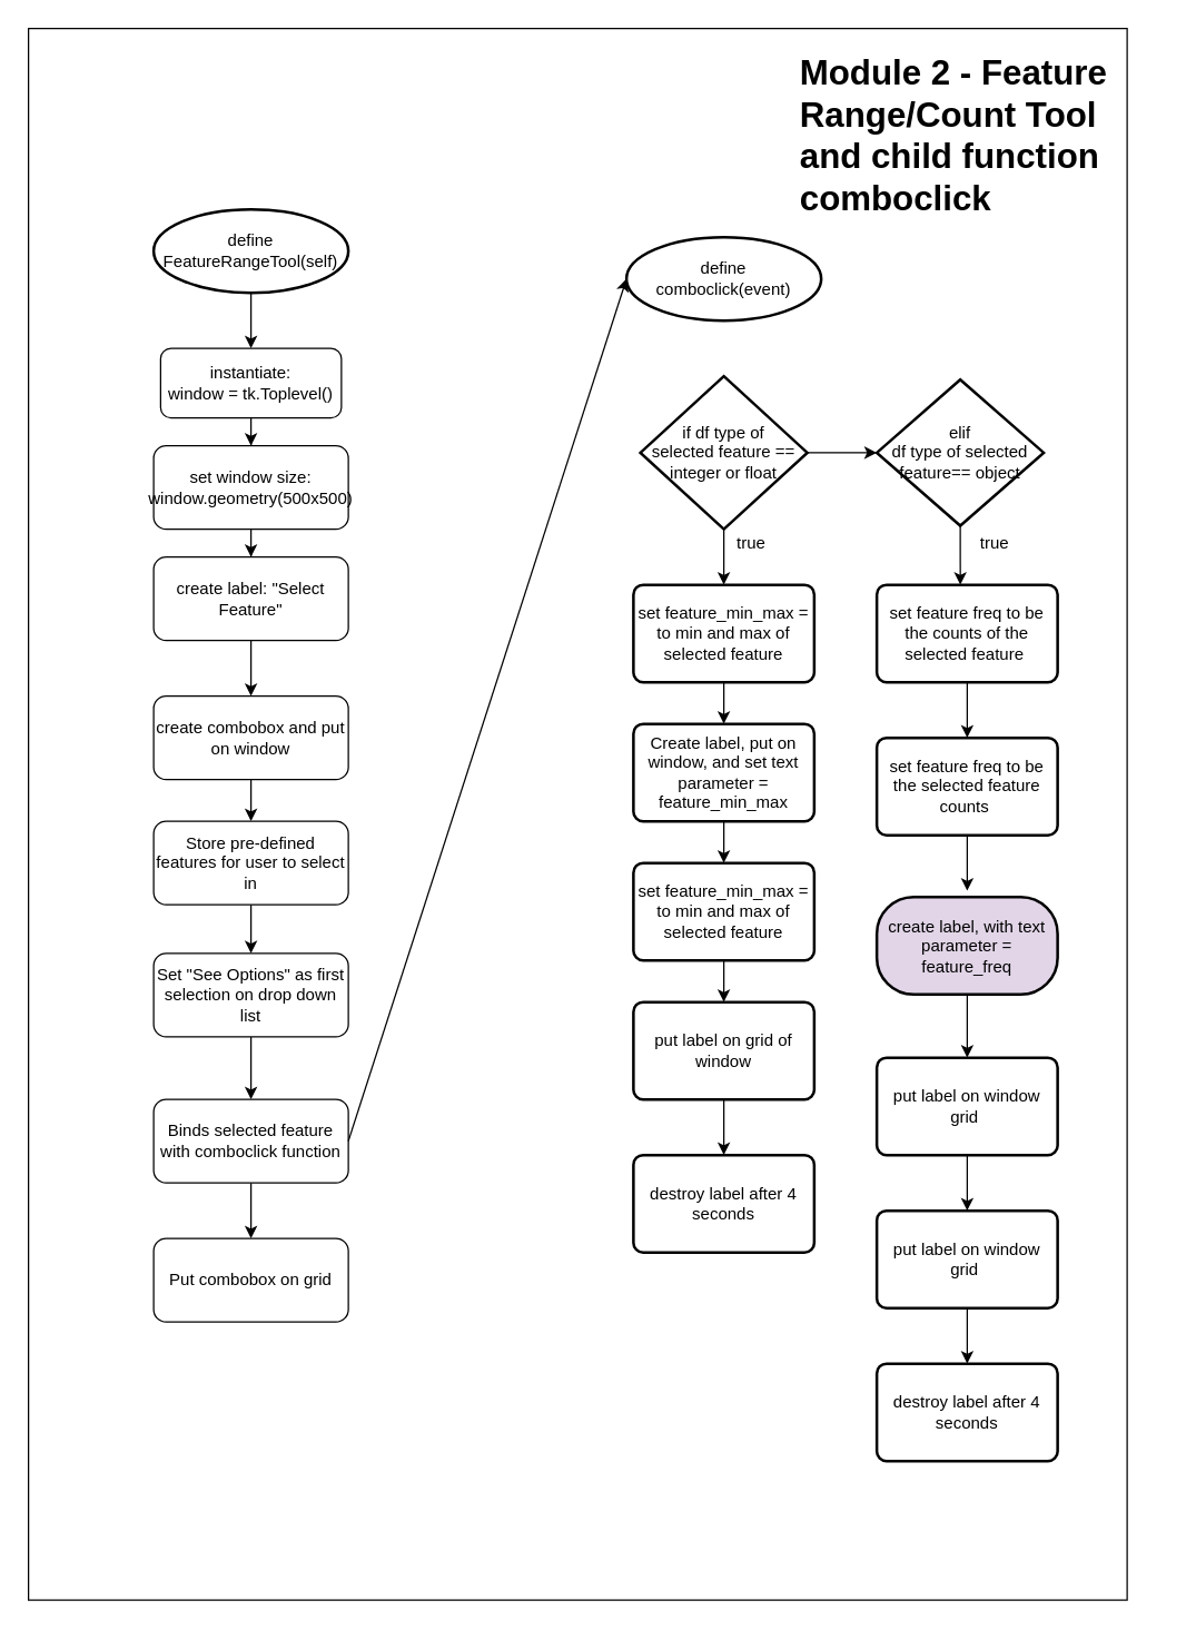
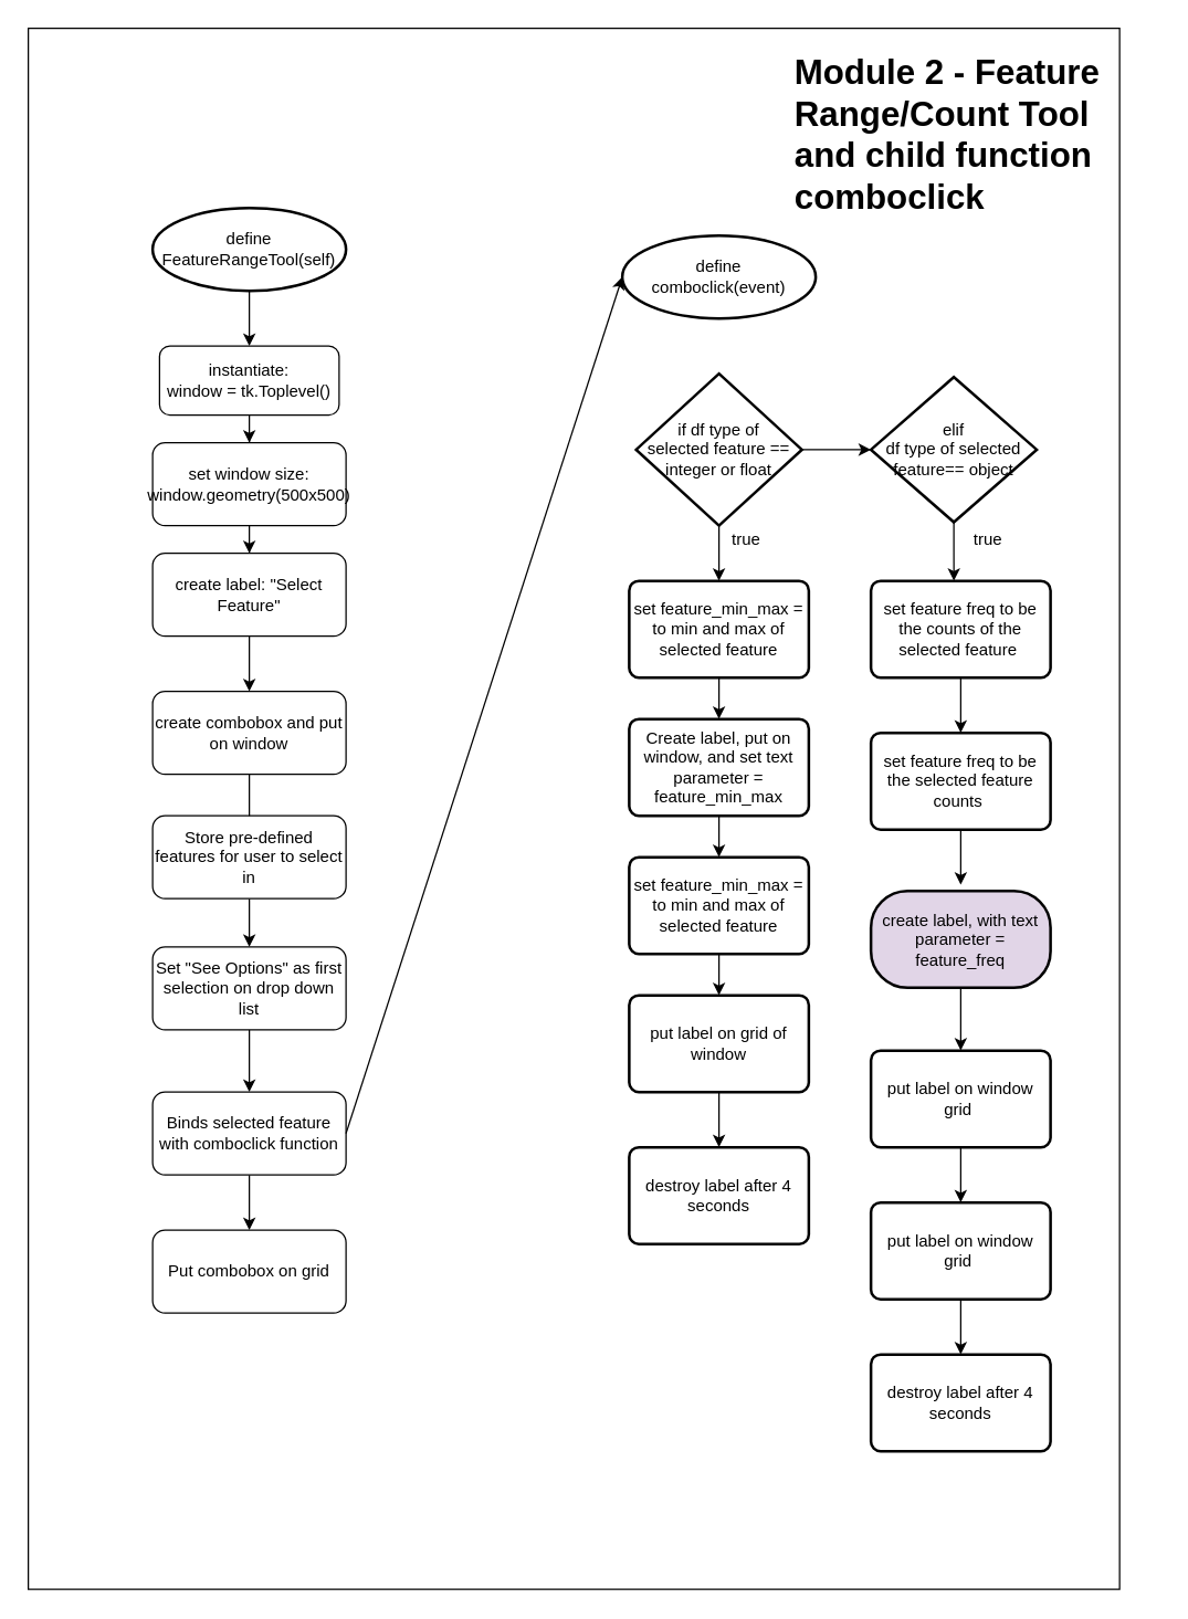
- <mxCell id="13" style="edgeStyle=orthogonalEdgeStyle;rounded=0;orthogonalLoop=1;jettySize=auto;html=1;" parent="1" source="14" target="12" edge="1"><mxGeometry relative="1" as="geometry" /></mxCell>
+ <mxCell id="13" style="edgeStyle=orthogonalEdgeStyle;rounded=0;orthogonalLoop=1;jettySize=auto;html=1;endArrow=none;" parent="1" source="14" target="12" edge="1"><mxGeometry relative="1" as="geometry" /></mxCell>
